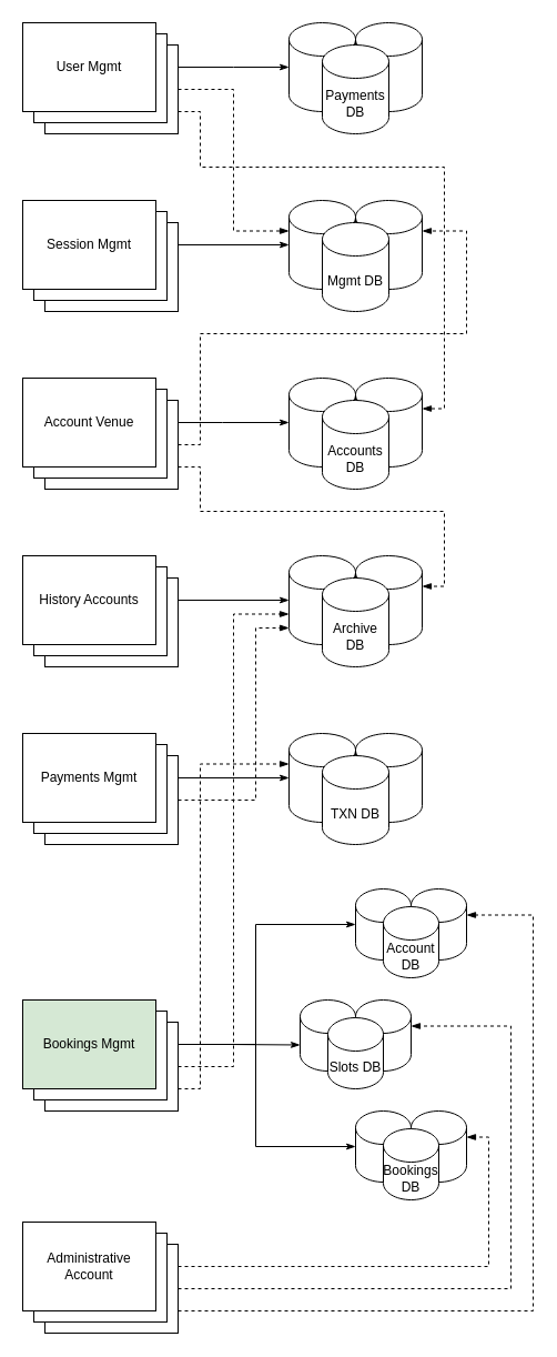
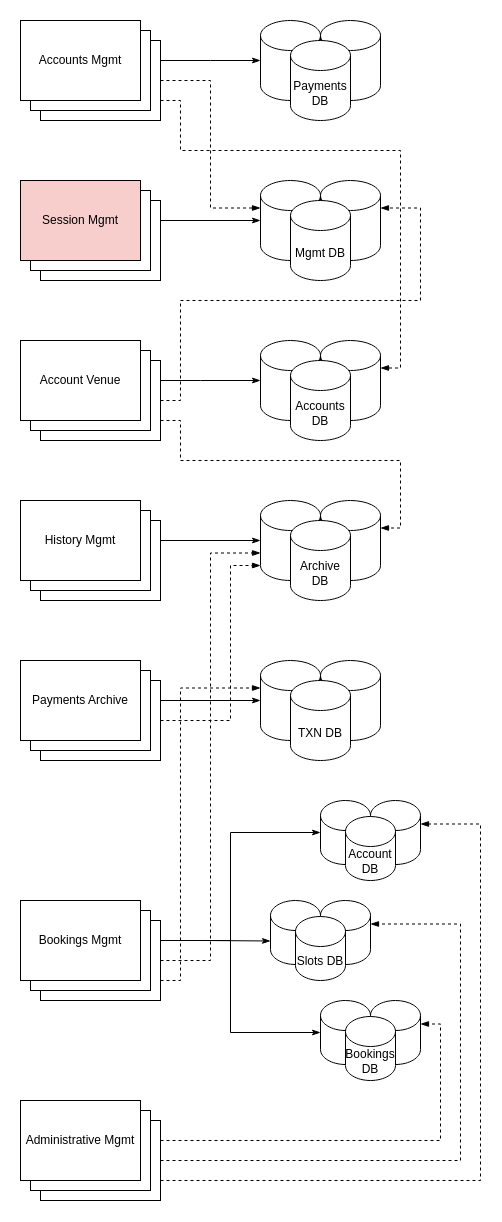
- <mxCell id="22" value="User Mgmt" style="rounded=0;whiteSpace=wrap;html=1;" vertex="1" parent="19"><mxGeometry width="120" height="80" as="geometry" /></mxCell>
+ <mxCell id="22" value="Accounts Mgmt" style="rounded=0;whiteSpace=wrap;html=1;" vertex="1" parent="19"><mxGeometry width="120" height="80" as="geometry" /></mxCell>
- <mxCell id="26" value="Session Mgmt" style="rounded=0;whiteSpace=wrap;html=1;" vertex="1" parent="23"><mxGeometry width="120" height="80" as="geometry" /></mxCell>
+ <mxCell id="26" value="Session Mgmt" style="rounded=0;whiteSpace=wrap;html=1;fillColor=#f8cecc;" vertex="1" parent="23"><mxGeometry width="120" height="80" as="geometry" /></mxCell>
- <mxCell id="62" value="History Accounts" style="rounded=0;whiteSpace=wrap;html=1;" vertex="1" parent="59"><mxGeometry width="120" height="80" as="geometry" /></mxCell>
+ <mxCell id="62" value="History Mgmt" style="rounded=0;whiteSpace=wrap;html=1;" vertex="1" parent="59"><mxGeometry width="120" height="80" as="geometry" /></mxCell>
- <mxCell id="58" value="Payments Mgmt" style="rounded=0;whiteSpace=wrap;html=1;" vertex="1" parent="55"><mxGeometry width="120" height="80" as="geometry" /></mxCell>
+ <mxCell id="58" value="Payments Archive" style="rounded=0;whiteSpace=wrap;html=1;" vertex="1" parent="55"><mxGeometry width="120" height="80" as="geometry" /></mxCell>
- <mxCell id="54" value="Bookings Mgmt" style="rounded=0;whiteSpace=wrap;html=1;fillColor=#d5e8d4;" vertex="1" parent="51"><mxGeometry width="120" height="80" as="geometry" /></mxCell>
+ <mxCell id="54" value="Bookings Mgmt" style="rounded=0;whiteSpace=wrap;html=1;" vertex="1" parent="51"><mxGeometry width="120" height="80" as="geometry" /></mxCell>
- <mxCell id="66" value="Administrative Account" style="rounded=0;whiteSpace=wrap;html=1;" vertex="1" parent="63"><mxGeometry width="120" height="80" as="geometry" /></mxCell>
+ <mxCell id="66" value="Administrative Mgmt" style="rounded=0;whiteSpace=wrap;html=1;" vertex="1" parent="63"><mxGeometry width="120" height="80" as="geometry" /></mxCell>
